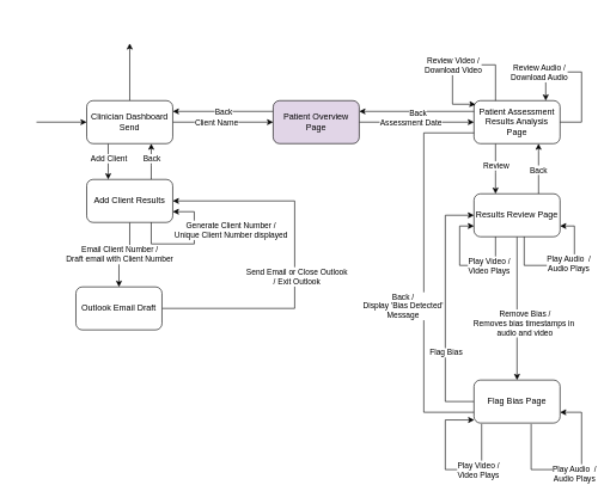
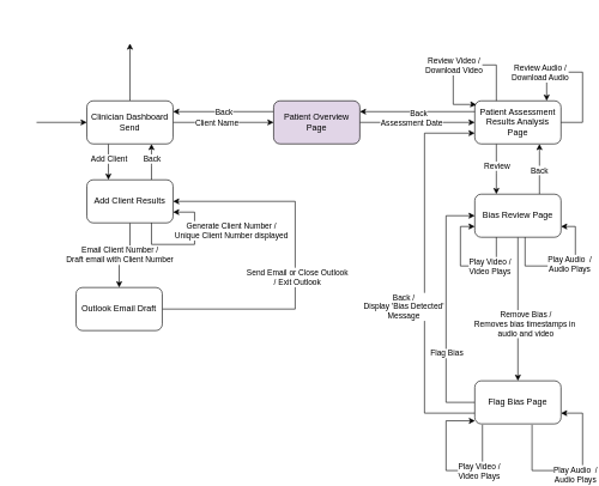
- <mxCell id="30" style="edgeStyle=orthogonalEdgeStyle;rounded=0;orthogonalLoop=1;jettySize=auto;html=1;exitX=0;exitY=0.75;exitDx=0;exitDy=0;entryX=0;entryY=0.75;entryDx=0;entryDy=0;endArrow=none;" parent="1" source="32" target="22" edge="1"><mxGeometry relative="1" as="geometry"><Array as="points"><mxPoint x="590" y="575" /><mxPoint x="590" y="185" /></Array></mxGeometry></mxCell>
+ <mxCell id="30" style="edgeStyle=orthogonalEdgeStyle;rounded=0;orthogonalLoop=1;jettySize=auto;html=1;exitX=0;exitY=0.75;exitDx=0;exitDy=0;entryX=0;entryY=0.75;entryDx=0;entryDy=0;" parent="1" source="32" target="22" edge="1"><mxGeometry relative="1" as="geometry"><Array as="points"><mxPoint x="590" y="575" /><mxPoint x="590" y="185" /></Array></mxGeometry></mxCell>
- <mxCell id="27" value="Results Review Page" style="rounded=1;whiteSpace=wrap;html=1;" parent="1" vertex="1"><mxGeometry x="660" y="270" width="120" height="60" as="geometry" /></mxCell>
+ <mxCell id="27" value="Bias Review Page" style="rounded=1;whiteSpace=wrap;html=1;" parent="1" vertex="1"><mxGeometry x="660" y="270" width="120" height="60" as="geometry" /></mxCell>
